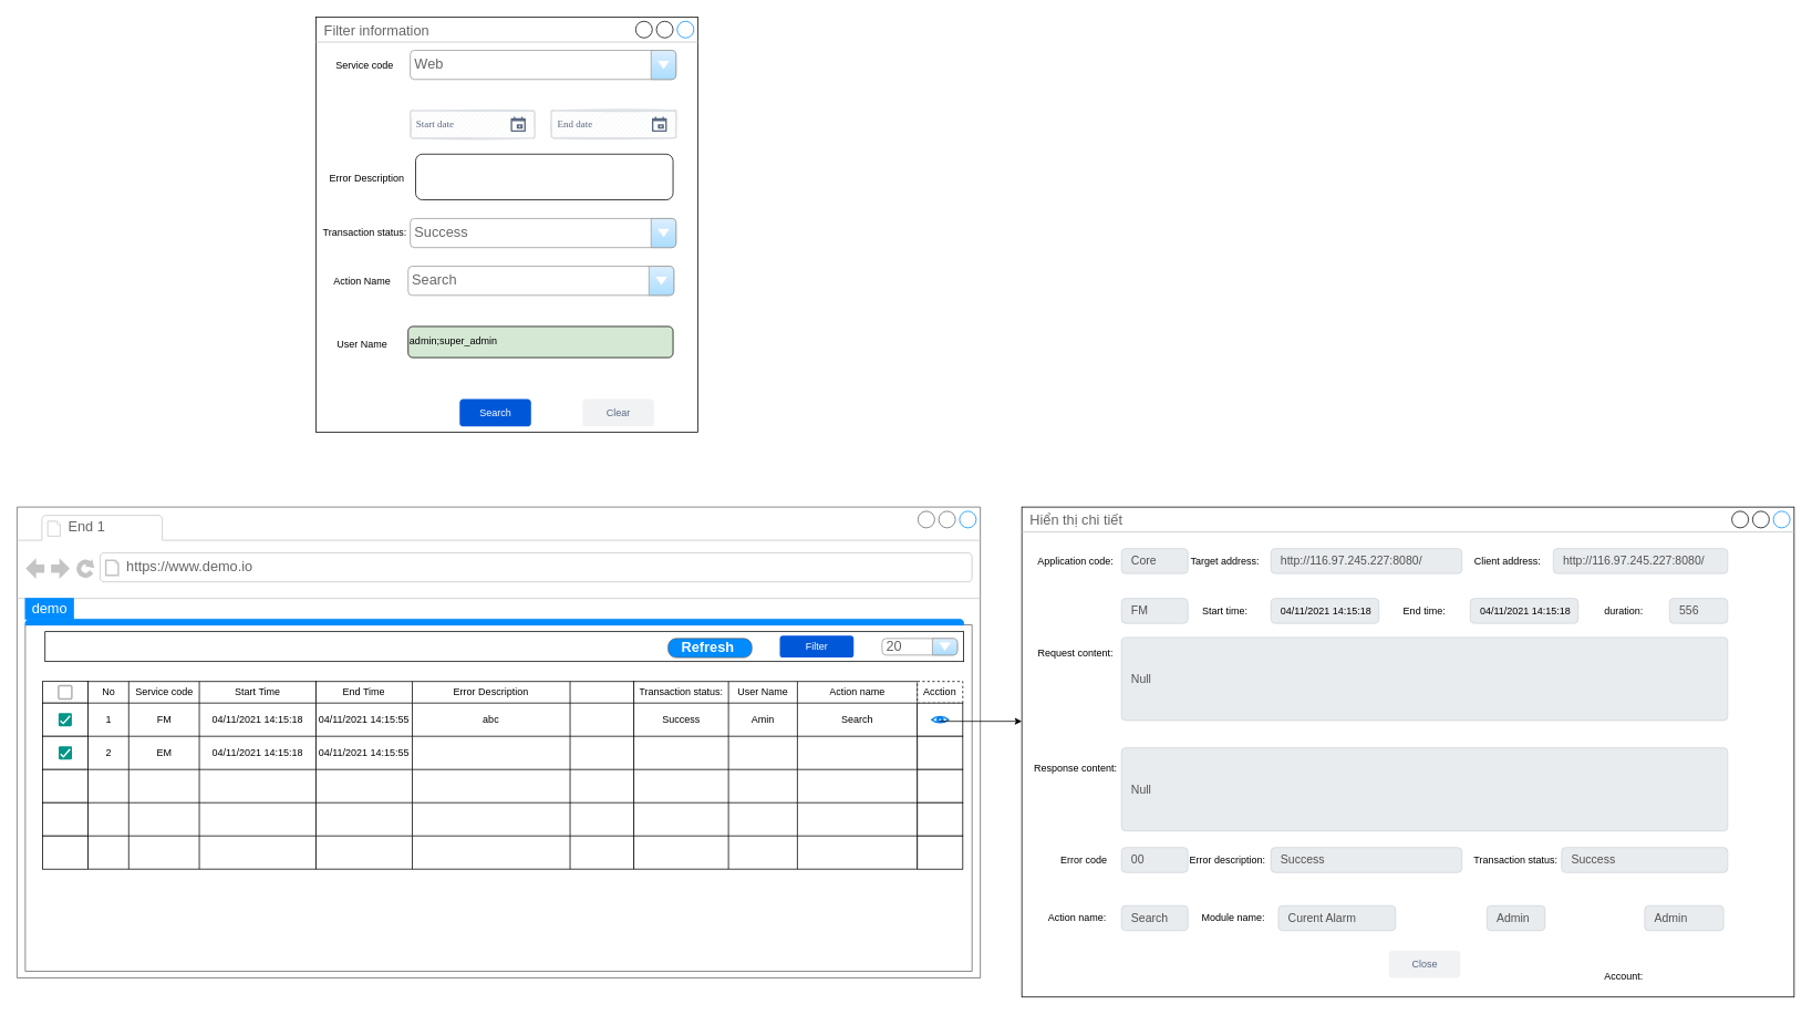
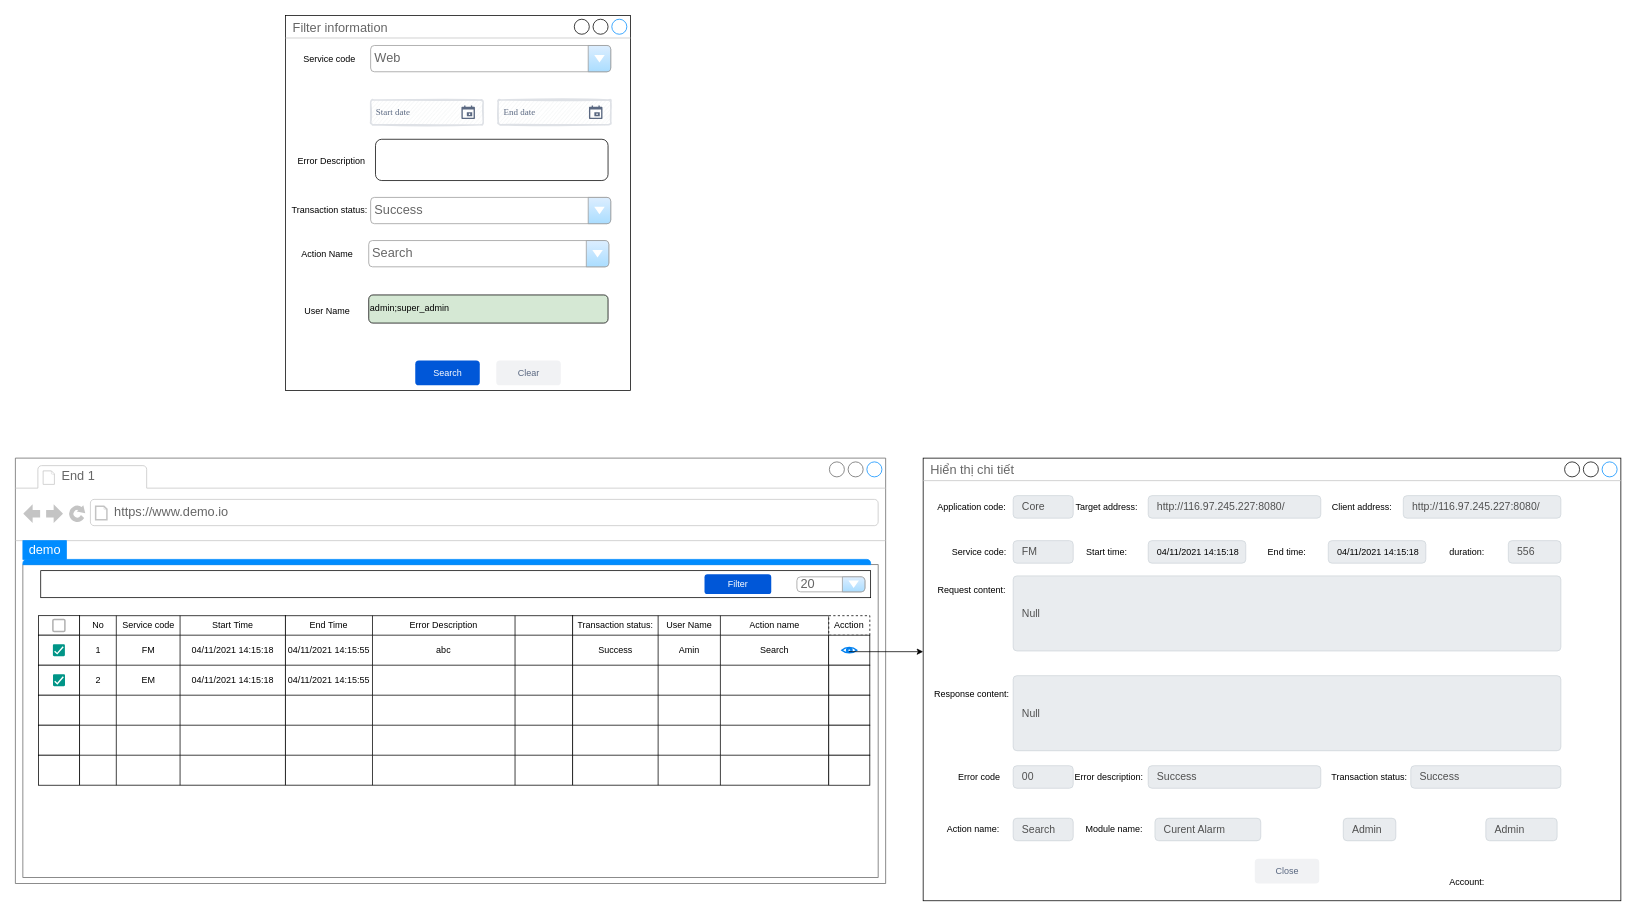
- <mxCell id="142" value="Clear" style="rounded=1;fillColor=#F1F2F4;strokeColor=none;html=1;fontColor=#596780;align=center;verticalAlign=middle;fontStyle=0;fontSize=12;sketch=0;" parent="1" vertex="1"><mxGeometry x="701" y="480" width="86" height="33" as="geometry" /></mxCell>
+ <mxCell id="142" value="Clear" style="rounded=1;fillColor=#F1F2F4;strokeColor=none;html=1;fontColor=#596780;align=center;verticalAlign=middle;fontStyle=0;fontSize=12;sketch=0;" parent="1" vertex="1"><mxGeometry x="661" y="480" width="86" height="33" as="geometry" /></mxCell>
+ <mxCell id="107" value="Service code:" style="text;html=1;strokeColor=none;fillColor=none;align=center;verticalAlign=middle;whiteSpace=wrap;rounded=0;" parent="1" vertex="1"><mxGeometry x="1265" y="720" width="80" height="30" as="geometry" /></mxCell>
- <mxCell id="95" value="Refresh&amp;nbsp;" style="strokeWidth=1;shadow=0;dashed=0;align=center;html=1;shape=mxgraph.mockup.buttons.button;strokeColor=#666666;fontColor=#ffffff;mainText=;buttonStyle=round;fontSize=17;fontStyle=1;fillColor=#008cff;whiteSpace=wrap;" parent="5" vertex="1"><mxGeometry x="774.083" y="48.25" width="100.808" height="23" as="geometry" /></mxCell>
